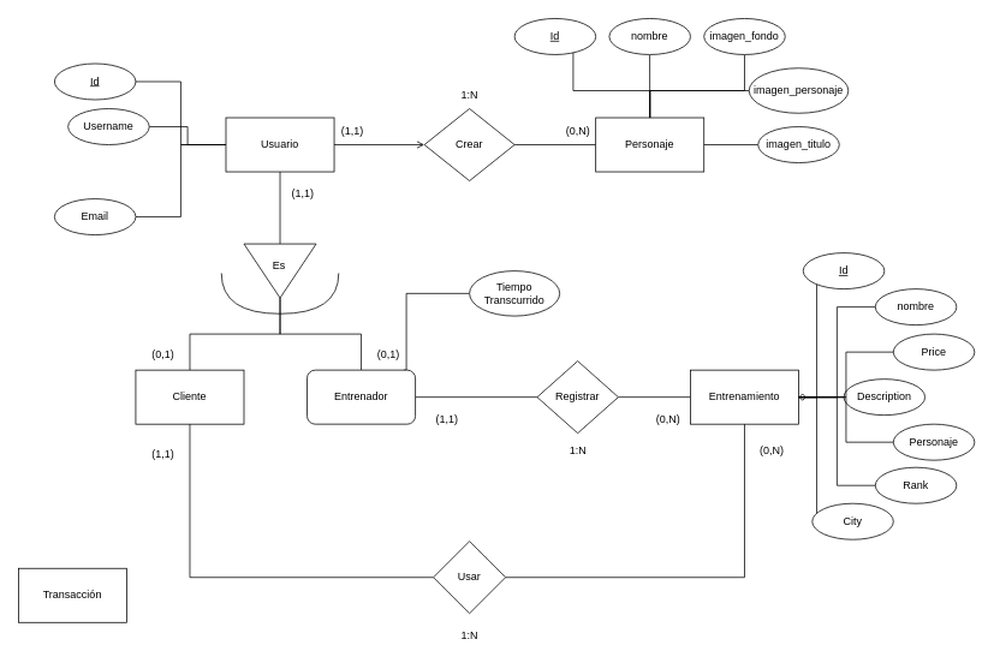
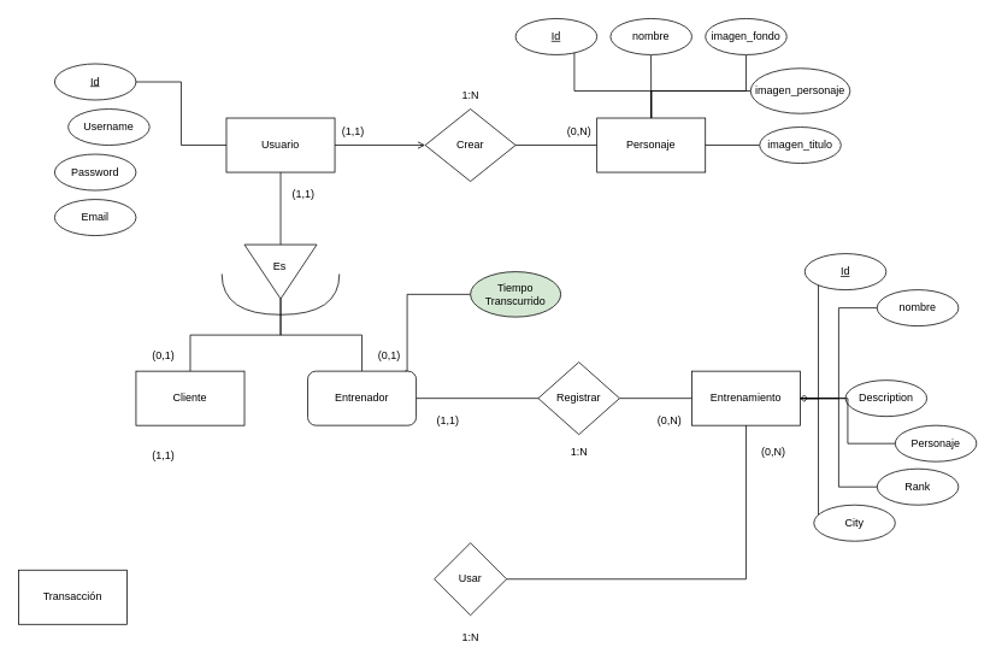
- <mxCell id="7" style="edgeStyle=orthogonalEdgeStyle;rounded=0;orthogonalLoop=1;jettySize=auto;html=1;entryX=0;entryY=0.5;entryDx=0;entryDy=0;endArrow=none;endFill=0;" parent="1" source="8" target="4" edge="1"><mxGeometry relative="1" as="geometry" /></mxCell>
+ <mxCell id="9" value="Password" style="ellipse;whiteSpace=wrap;html=1;rounded=0;" parent="1" vertex="1"><mxGeometry x="60" y="170" width="90" height="40" as="geometry" /></mxCell>
- <mxCell id="10" style="edgeStyle=orthogonalEdgeStyle;rounded=0;orthogonalLoop=1;jettySize=auto;html=1;entryX=0;entryY=0.5;entryDx=0;entryDy=0;endArrow=none;endFill=0;" parent="1" source="11" target="4" edge="1"><mxGeometry relative="1" as="geometry" /></mxCell>
- <mxCell id="63" value="Tiempo Transcurrido" style="ellipse;whiteSpace=wrap;html=1;rounded=0;" parent="1" vertex="1"><mxGeometry x="520" y="300" width="100" height="50" as="geometry" /></mxCell>
+ <mxCell id="63" value="Tiempo Transcurrido" style="ellipse;whiteSpace=wrap;html=1;rounded=0;fillColor=#d5e8d4;" parent="1" vertex="1"><mxGeometry x="520" y="300" width="100" height="50" as="geometry" /></mxCell>
- <mxCell id="48" style="edgeStyle=orthogonalEdgeStyle;rounded=0;orthogonalLoop=1;jettySize=auto;html=1;entryX=1;entryY=0.5;entryDx=0;entryDy=0;endArrow=none;endFill=0;" edge="1" parent="1" source="49" target="35"><mxGeometry relative="1" as="geometry" /></mxCell>
- <mxCell id="49" value="Price" style="ellipse;whiteSpace=wrap;html=1;rounded=0;" parent="1" vertex="1"><mxGeometry x="990" y="370" width="90" height="40" as="geometry" /></mxCell>
- <mxCell id="50" style="edgeStyle=orthogonalEdgeStyle;rounded=0;orthogonalLoop=1;jettySize=auto;html=1;entryX=0.5;entryY=1;entryDx=0;entryDy=0;strokeColor=default;align=center;verticalAlign=middle;fontFamily=Helvetica;fontSize=11;fontColor=default;labelBackgroundColor=default;endArrow=none;endFill=0;" edge="1" parent="1" source="52" target="14"><mxGeometry relative="1" as="geometry" /></mxCell>
